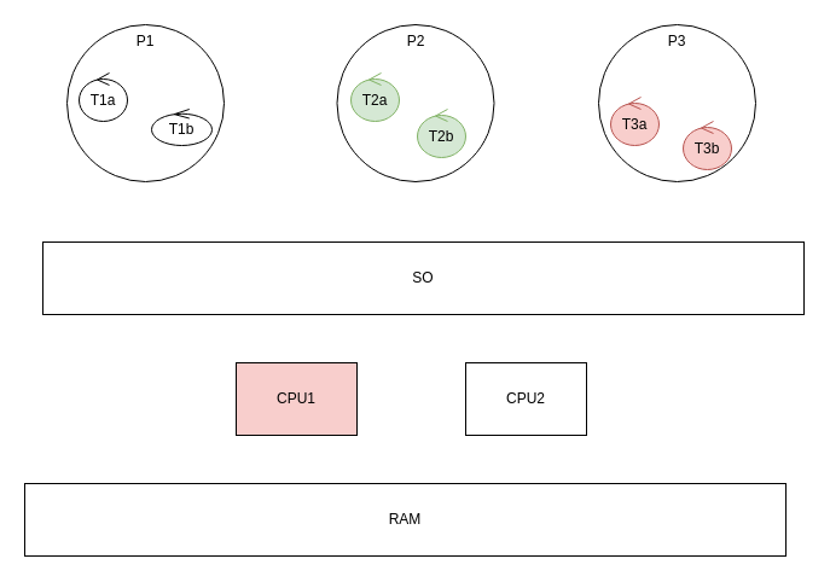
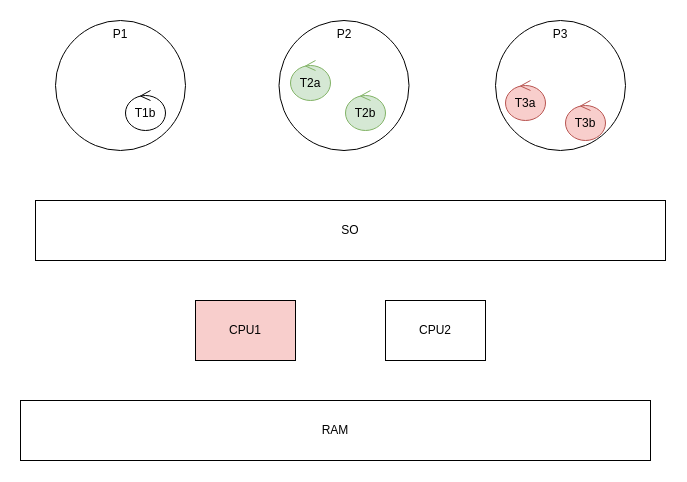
- <mxCell id="9" value="T1a" style="ellipse;shape=umlControl;whiteSpace=wrap;html=1;" parent="1" vertex="1"><mxGeometry x="65" y="60" width="40" height="40" as="geometry" /></mxCell>
- <mxCell id="10" value="T1b" style="ellipse;shape=umlControl;whiteSpace=wrap;html=1;" parent="1" vertex="1"><mxGeometry x="125" y="90" width="50" height="30" as="geometry" /></mxCell>
+ <mxCell id="10" value="T1b" style="ellipse;shape=umlControl;whiteSpace=wrap;html=1;" parent="1" vertex="1"><mxGeometry x="125" y="90" width="40" height="40" as="geometry" /></mxCell>
